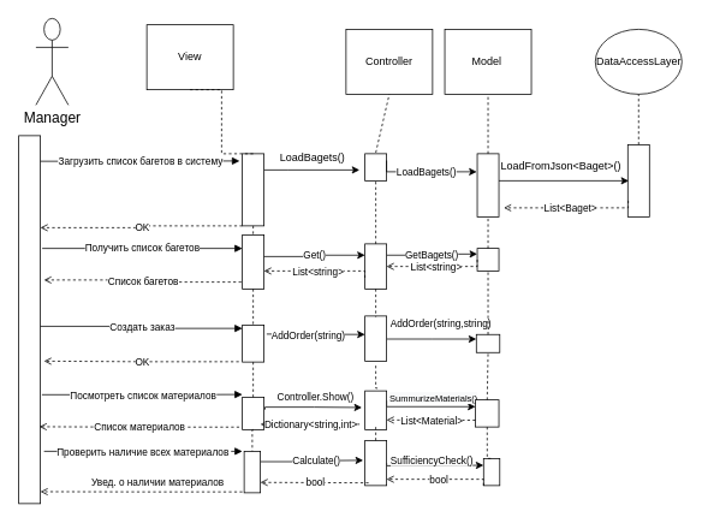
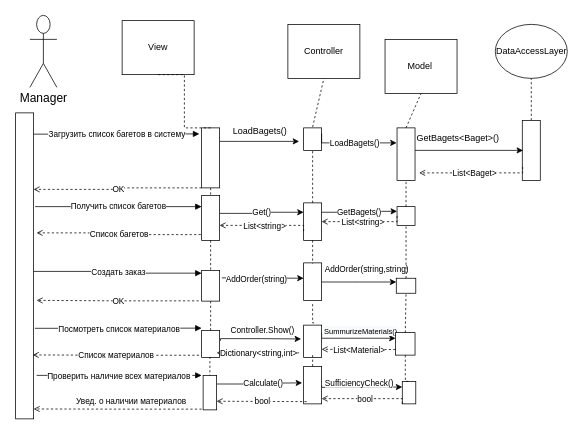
- <mxCell id="23" value="Model&amp;nbsp;" style="html=1;whiteSpace=wrap;;fontSize=12;fontColor=#000000;spacing=3;strokeOpacity=100;" parent="1" vertex="1"><mxGeometry x="492.55" y="32" width="96" height="72" as="geometry" /></mxCell>
+ <mxCell id="23" value="Model&amp;nbsp;" style="html=1;whiteSpace=wrap;;fontSize=12;fontColor=#000000;spacing=3;strokeOpacity=100;" parent="1" vertex="1"><mxGeometry x="512.55" y="52" width="96" height="72" as="geometry" /></mxCell>
- <mxCell id="27" value="LoadFromJson&amp;lt;Baget&amp;gt;()&lt;br&gt;" style="text;whiteSpace=wrap;html=1;" parent="1" vertex="1"><mxGeometry x="552.55" y="170" width="144" height="30" as="geometry" /></mxCell>
+ <mxCell id="27" value="GetBagets&amp;lt;Baget&amp;gt;()&lt;br&gt;" style="text;whiteSpace=wrap;html=1;" parent="1" vertex="1"><mxGeometry x="552.55" y="170" width="144" height="30" as="geometry" /></mxCell>
